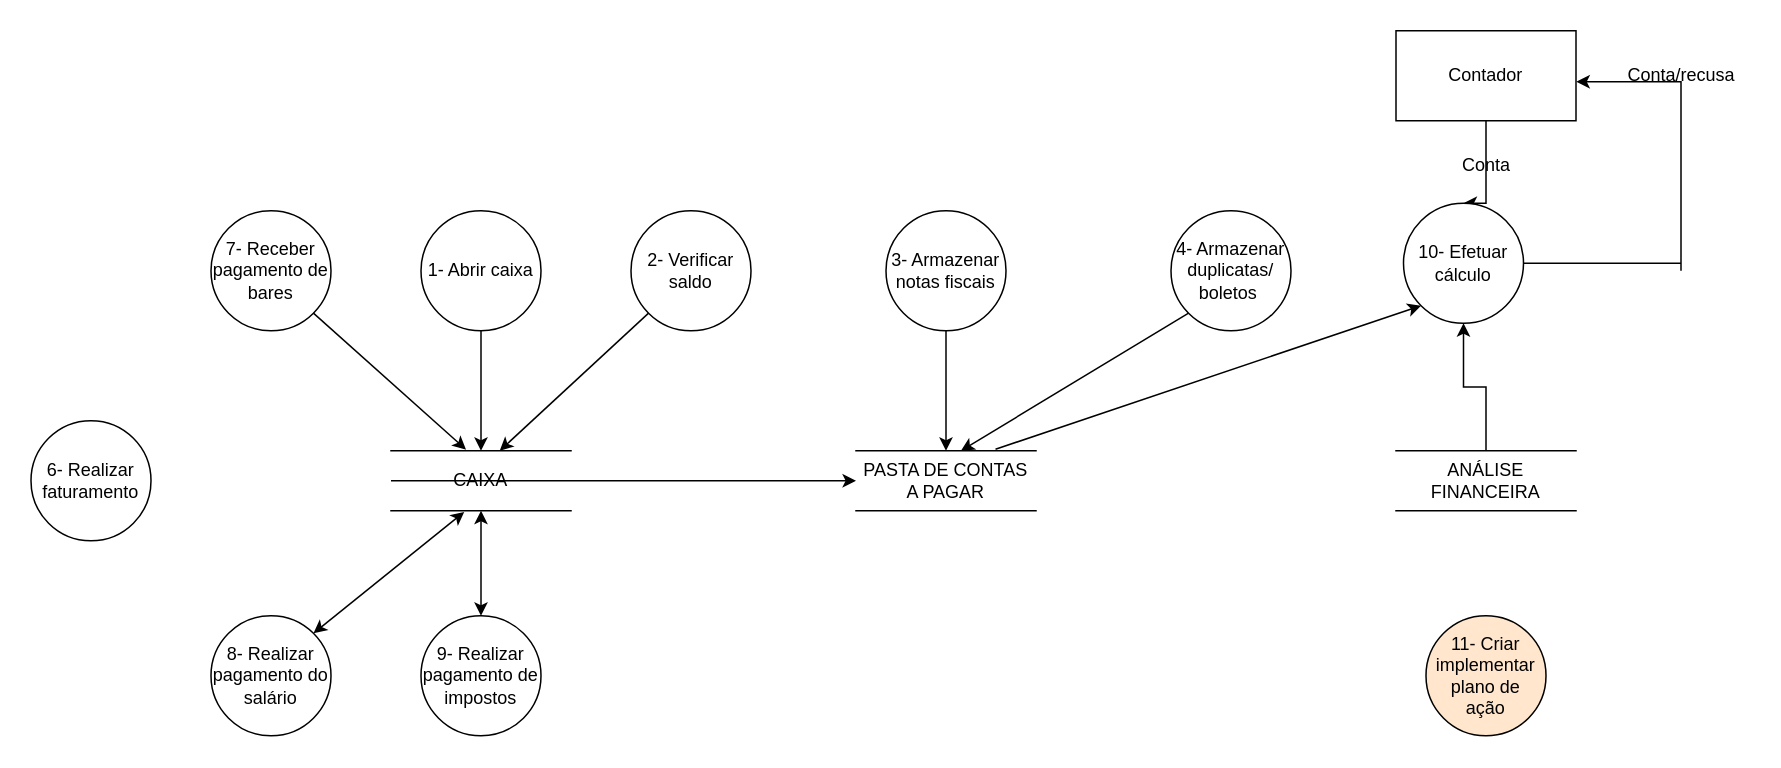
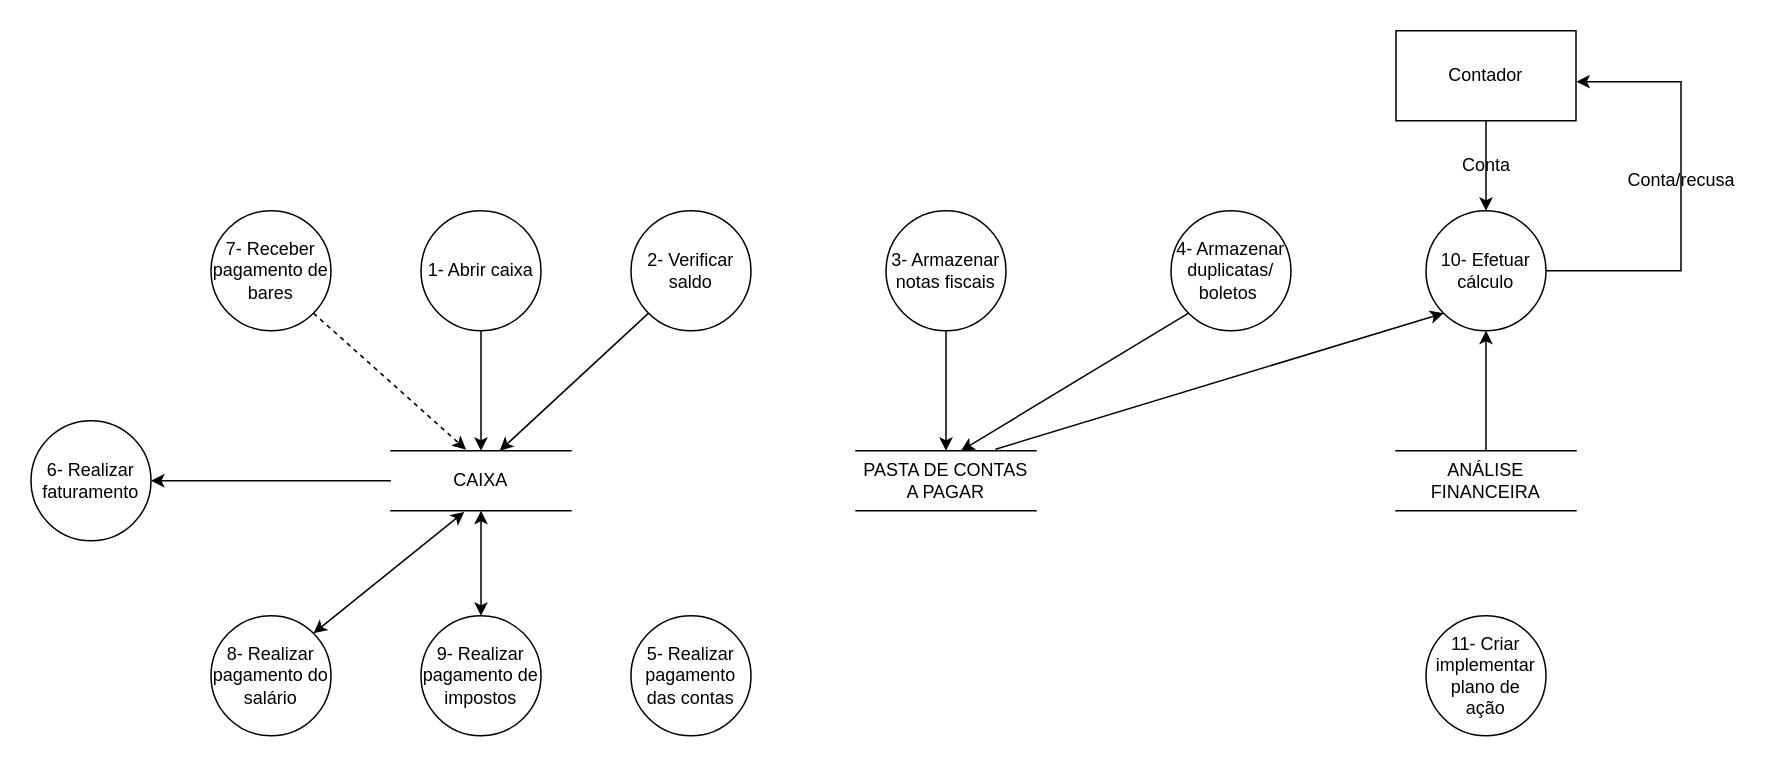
- <mxCell id="30" value="Conta/recusa" style="text;html=1;align=center;verticalAlign=middle;resizable=0;points=[];autosize=1;" vertex="1" parent="1"><mxGeometry x="1075" y="40" width="90" height="20" as="geometry" /></mxCell>
+ <mxCell id="30" value="Conta/recusa" style="text;html=1;align=center;verticalAlign=middle;resizable=0;points=[];autosize=1;" vertex="1" parent="1"><mxGeometry x="1075" y="110" width="90" height="20" as="geometry" /></mxCell>
- <mxCell id="16" value="10- Efetuar cálculo" style="ellipse;whiteSpace=wrap;html=1;aspect=fixed;" vertex="1" parent="1"><mxGeometry x="935" y="135" width="80" height="80" as="geometry" /></mxCell>
+ <mxCell id="16" value="10- Efetuar cálculo" style="ellipse;whiteSpace=wrap;html=1;aspect=fixed;" vertex="1" parent="1"><mxGeometry x="950" y="140" width="80" height="80" as="geometry" /></mxCell>
- <mxCell id="27" value="" style="endArrow=classic;html=1;entryX=0.417;entryY=-0.018;entryDx=0;entryDy=0;entryPerimeter=0;exitX=1;exitY=1;exitDx=0;exitDy=0;" edge="1" parent="1" source="13" target="6"><mxGeometry width="50" height="50" relative="1" as="geometry"><mxPoint x="230" y="230" as="sourcePoint" /><mxPoint x="180" y="280" as="targetPoint" /></mxGeometry></mxCell>
+ <mxCell id="27" value="" style="endArrow=classic;html=1;entryX=0.417;entryY=-0.018;entryDx=0;entryDy=0;entryPerimeter=0;exitX=1;exitY=1;exitDx=0;exitDy=0;dashed=1;" edge="1" parent="1" source="13" target="6"><mxGeometry width="50" height="50" relative="1" as="geometry"><mxPoint x="230" y="230" as="sourcePoint" /><mxPoint x="180" y="280" as="targetPoint" /></mxGeometry></mxCell>
- <mxCell id="26" value="" style="endArrow=classic;html=1;exitX=0;exitY=0.5;exitDx=0;exitDy=0;" edge="1" parent="1" source="6" target="21"><mxGeometry width="50" height="50" relative="1" as="geometry"><mxPoint x="288" y="340" as="sourcePoint" /><mxPoint x="80" y="420" as="targetPoint" /></mxGeometry></mxCell>
+ <mxCell id="26" value="" style="endArrow=classic;html=1;exitX=0;exitY=0.5;exitDx=0;exitDy=0;entryX=1;entryY=0.5;entryDx=0;entryDy=0;" edge="1" parent="1" source="6" target="12"><mxGeometry width="50" height="50" relative="1" as="geometry"><mxPoint x="288" y="340" as="sourcePoint" /><mxPoint x="80" y="420" as="targetPoint" /></mxGeometry></mxCell>
+ <mxCell id="11" value="5- Realizar pagamento das contas" style="ellipse;whiteSpace=wrap;html=1;aspect=fixed;" vertex="1" parent="1"><mxGeometry x="420" y="410" width="80" height="80" as="geometry" /></mxCell>
- <mxCell id="20" value="11- Criar implementar plano de &lt;br&gt;ação" style="ellipse;whiteSpace=wrap;html=1;aspect=fixed;fillColor=#ffe6cc;" vertex="1" parent="1"><mxGeometry x="950" y="410" width="80" height="80" as="geometry" /></mxCell>
+ <mxCell id="20" value="11- Criar implementar plano de &lt;br&gt;ação" style="ellipse;whiteSpace=wrap;html=1;aspect=fixed;" vertex="1" parent="1"><mxGeometry x="950" y="410" width="80" height="80" as="geometry" /></mxCell>
